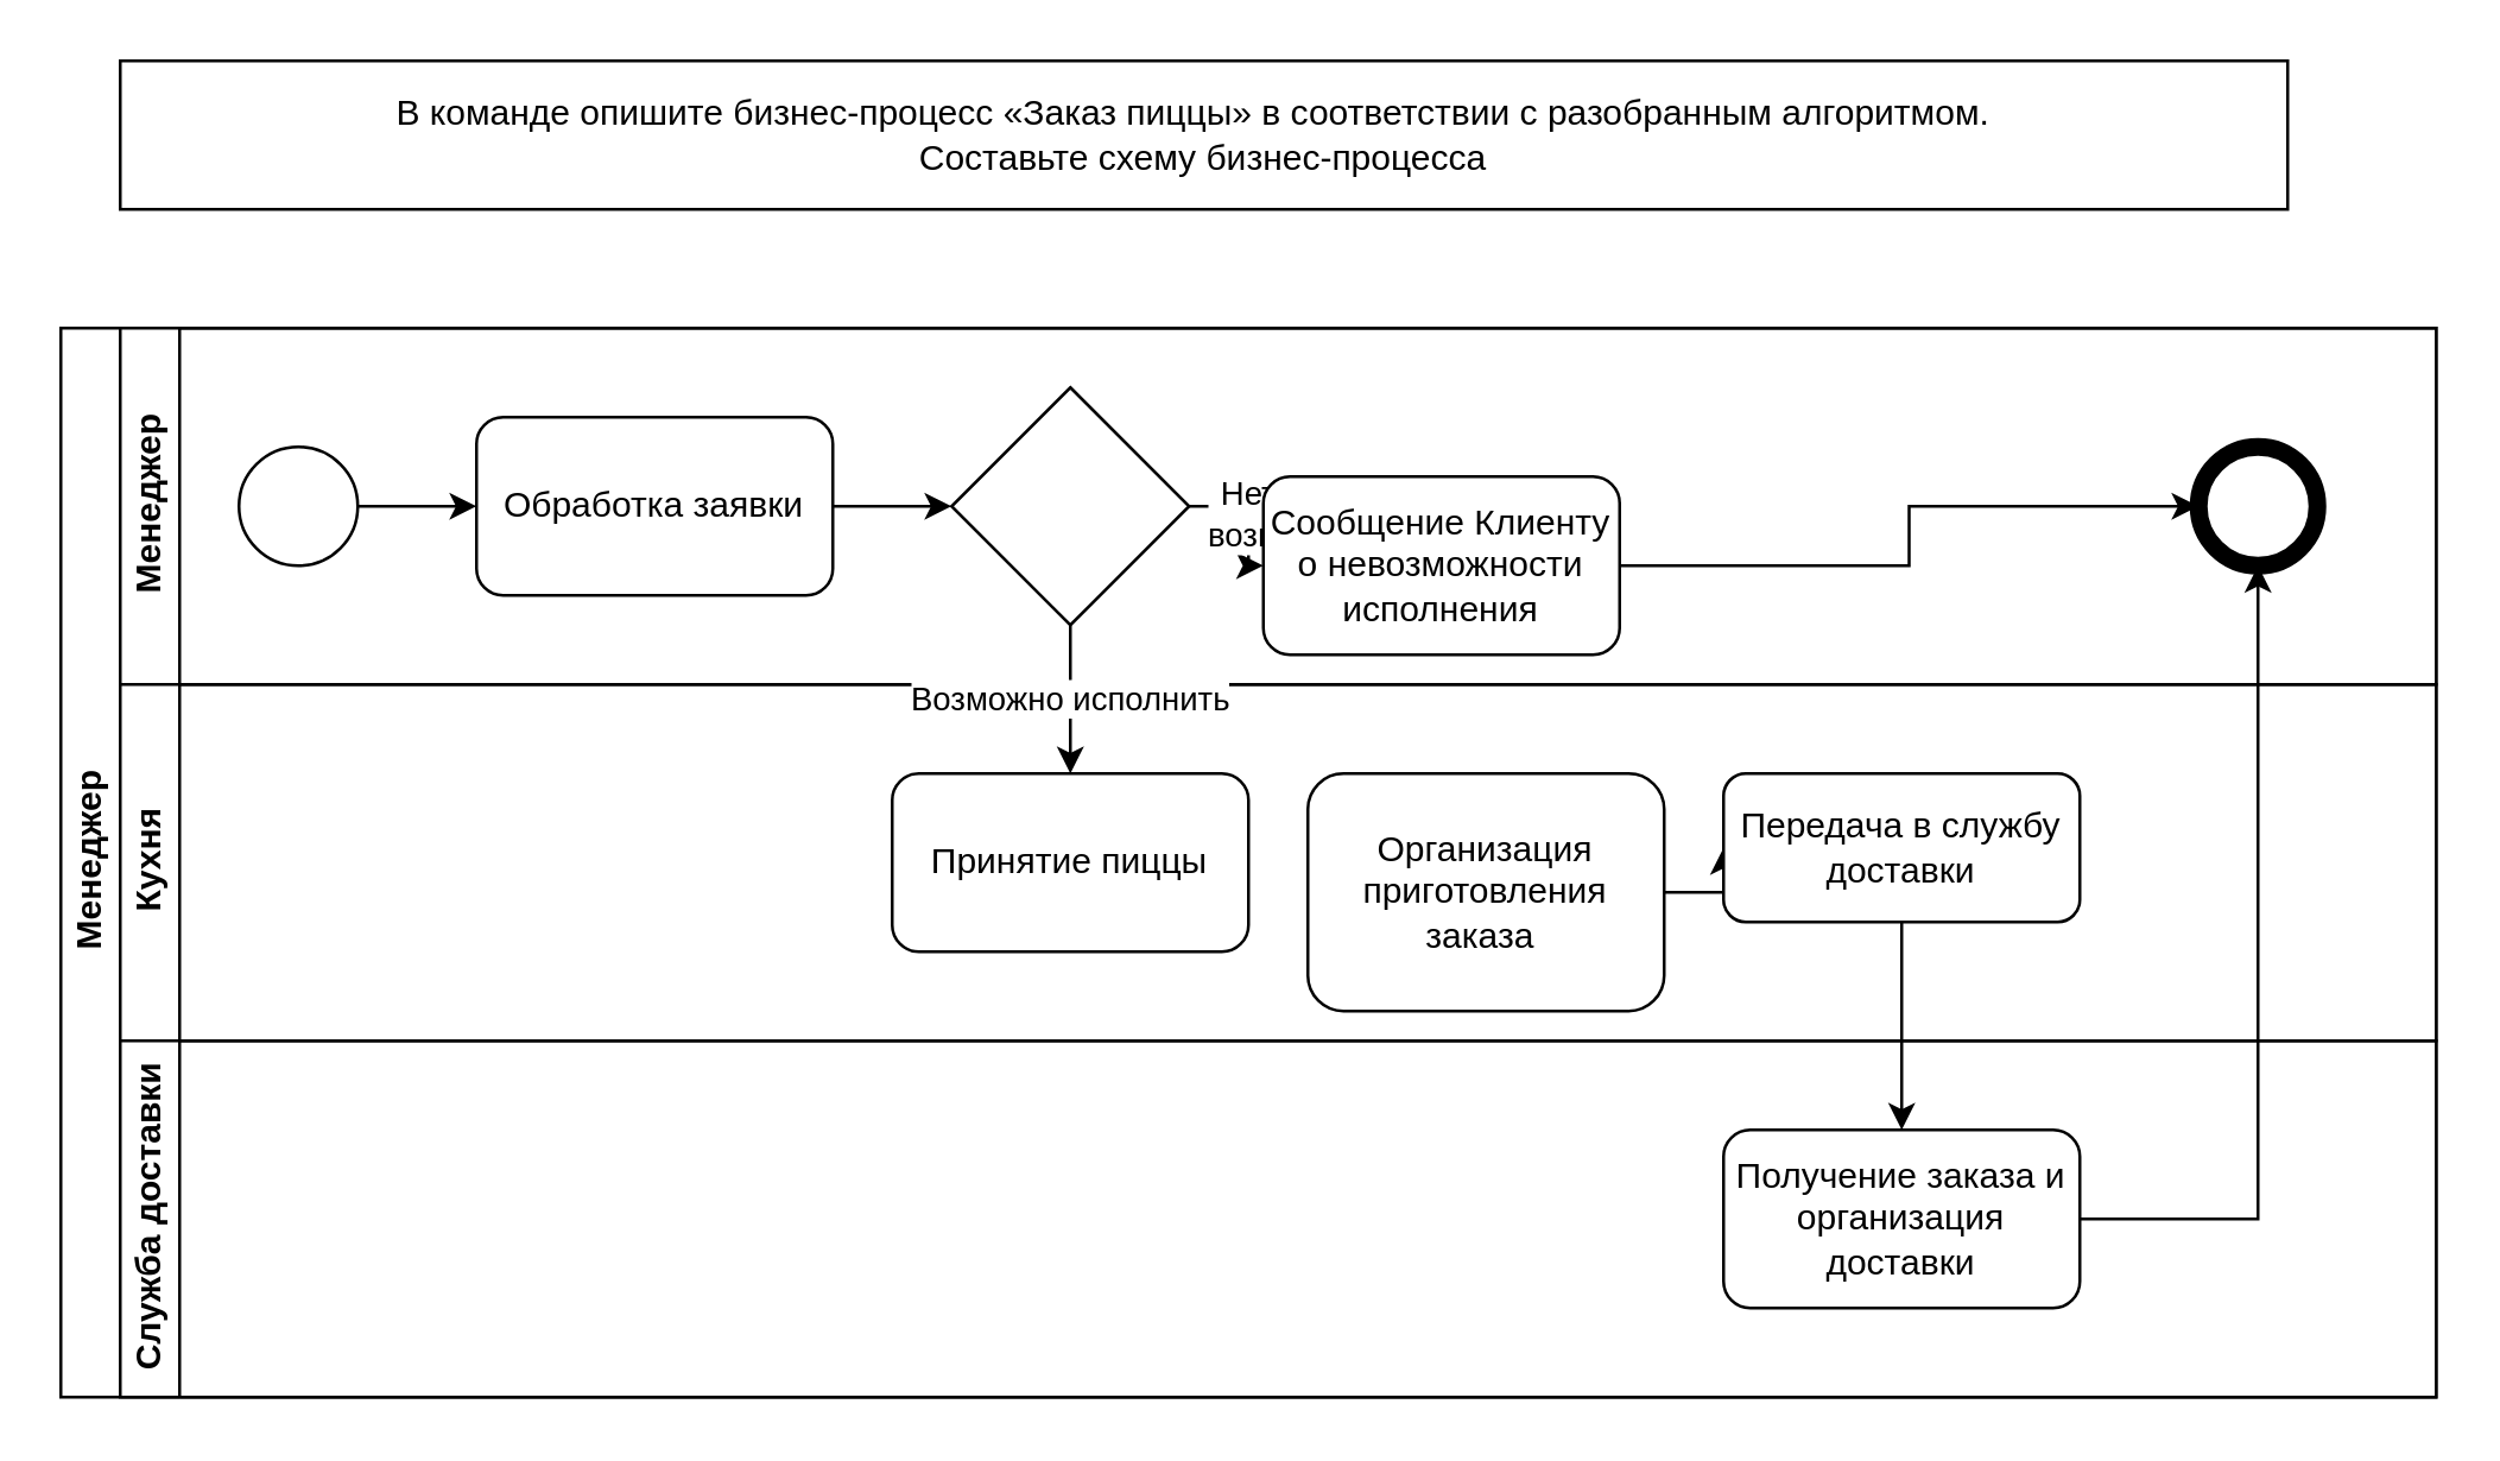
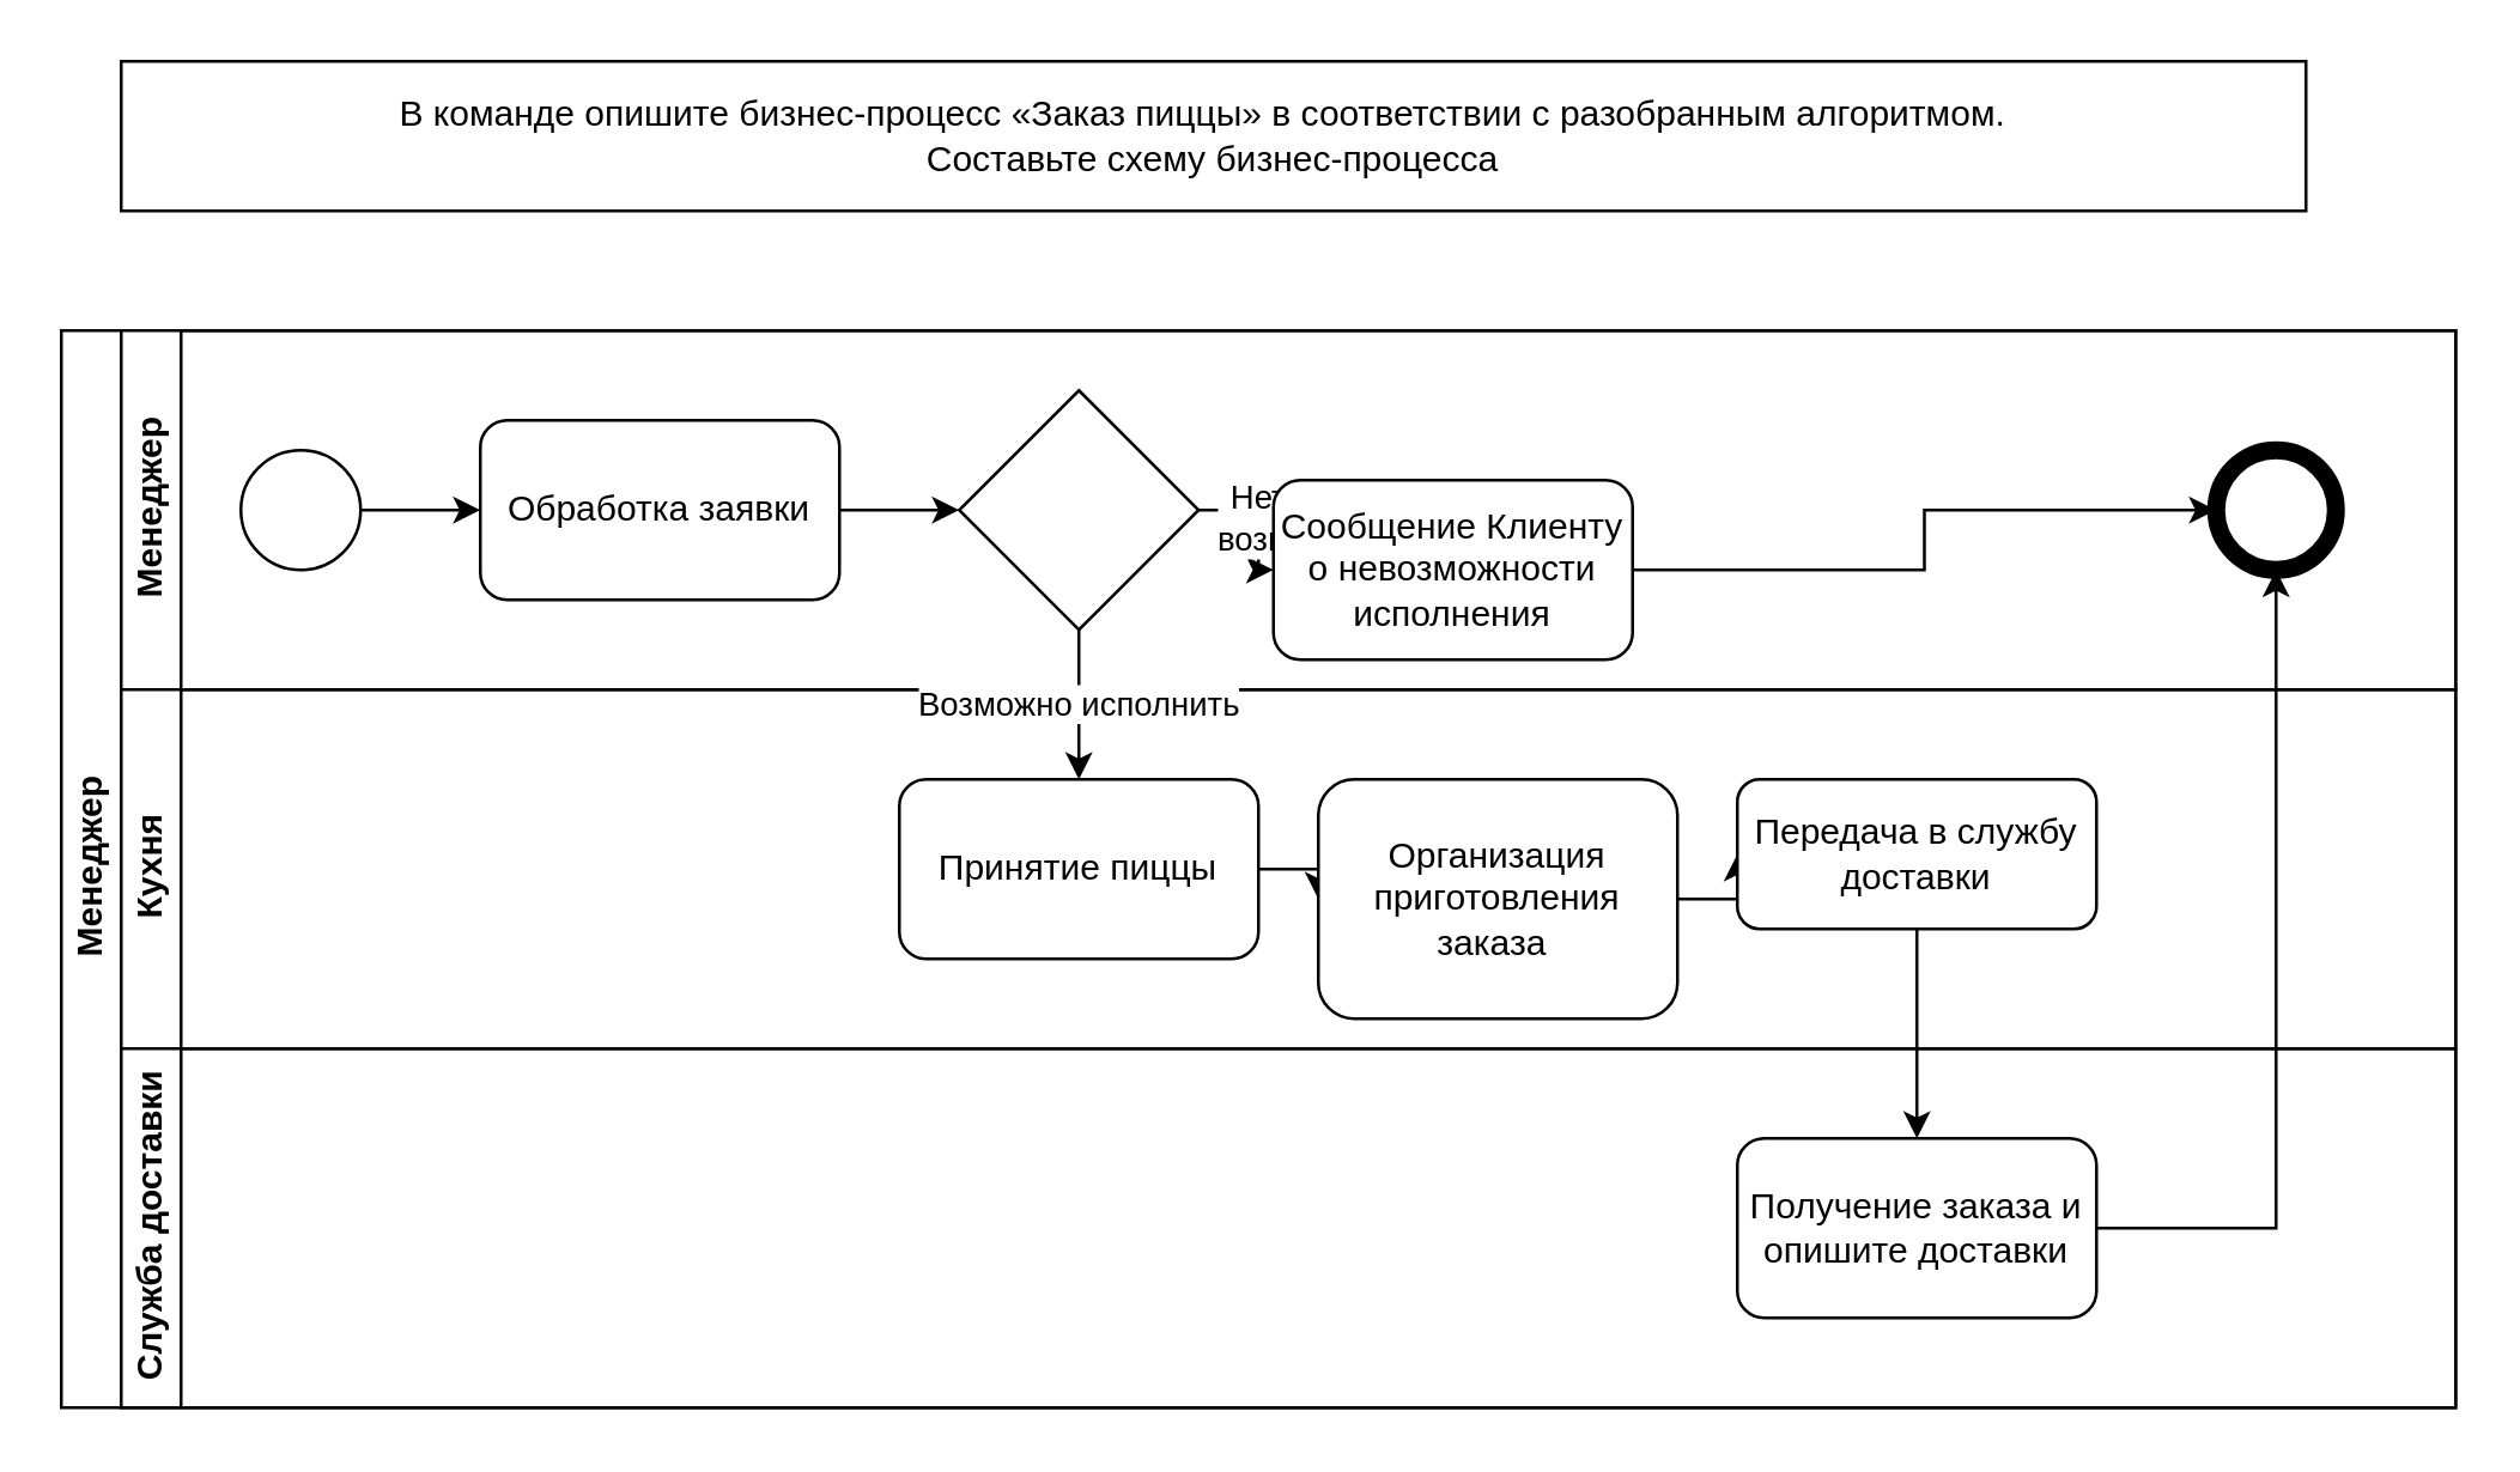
+ <mxCell id="15" value="" style="edgeStyle=orthogonalEdgeStyle;rounded=0;orthogonalLoop=1;jettySize=auto;html=1;" edge="1" parent="14" source="16" target="18"><mxGeometry relative="1" as="geometry" /></mxCell>
- <mxCell id="21" value="Получение заказа и организация доставки" style="rounded=1;whiteSpace=wrap;html=1;" vertex="1" parent="20"><mxGeometry x="540" y="30" width="120" height="60" as="geometry" /></mxCell>
+ <mxCell id="21" value="Получение заказа и опишите доставки" style="rounded=1;whiteSpace=wrap;html=1;" vertex="1" parent="20"><mxGeometry x="540" y="30" width="120" height="60" as="geometry" /></mxCell>
